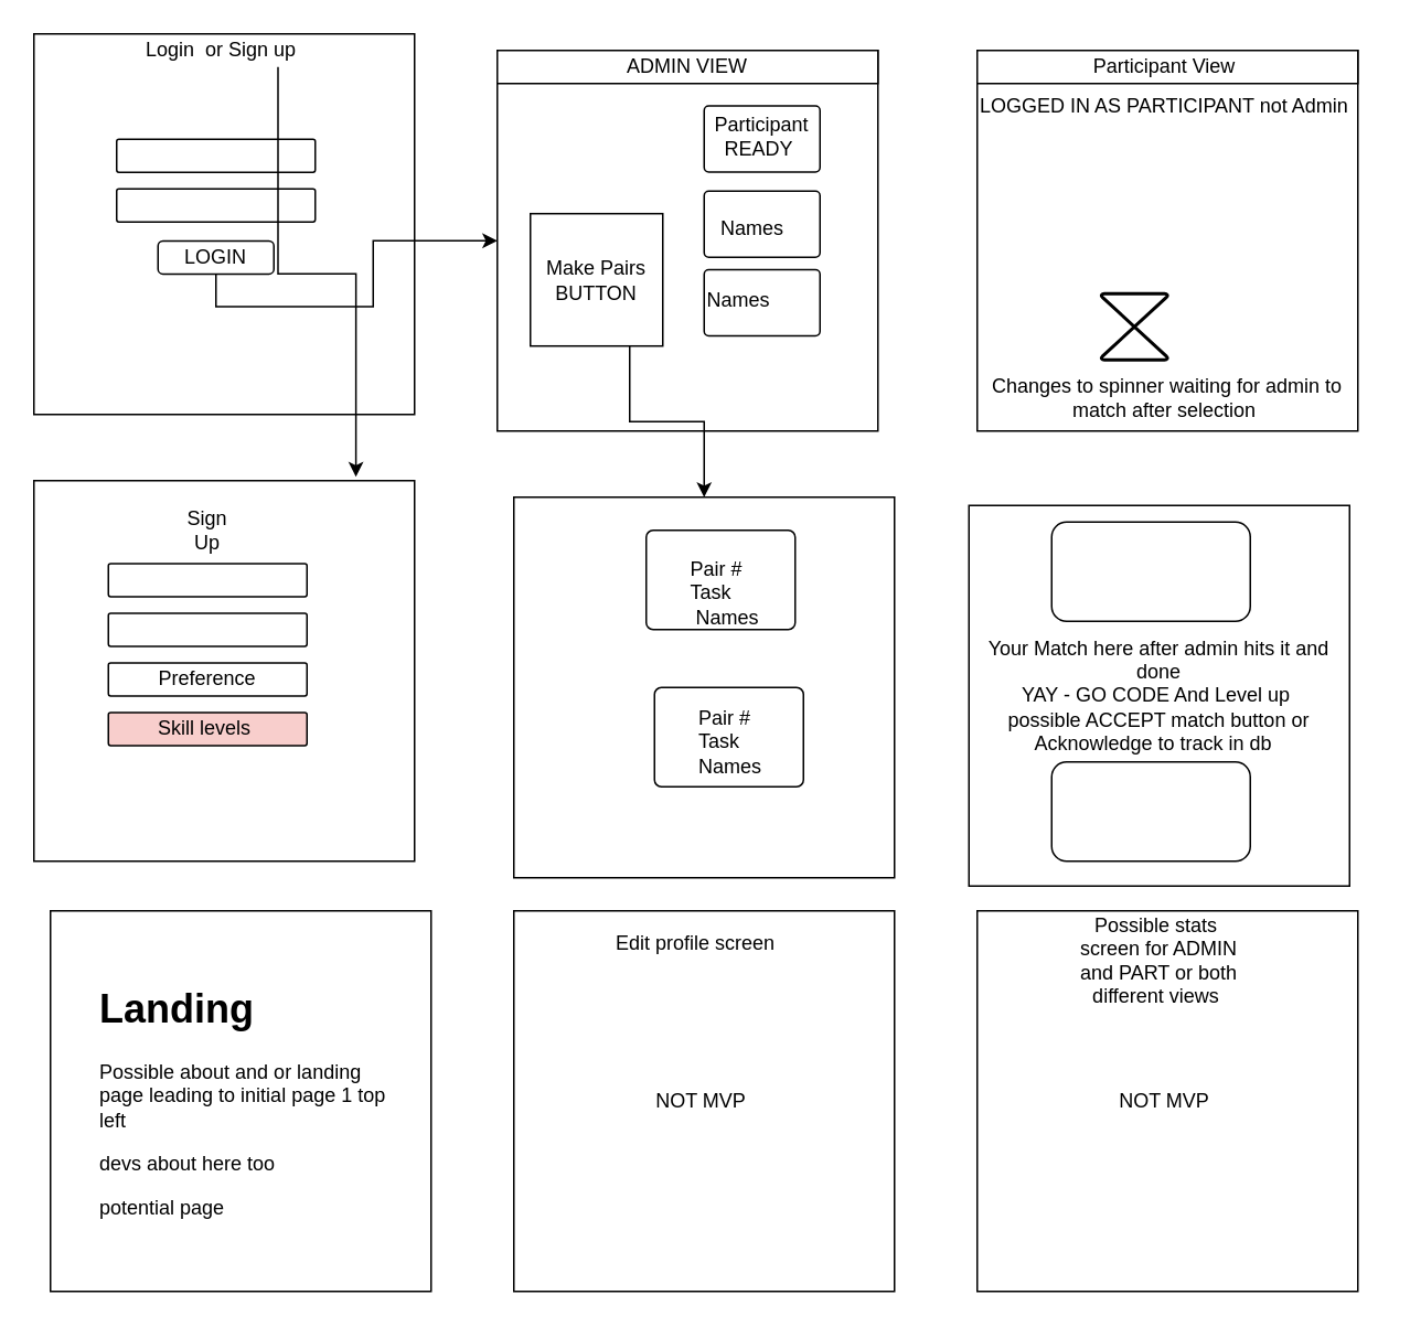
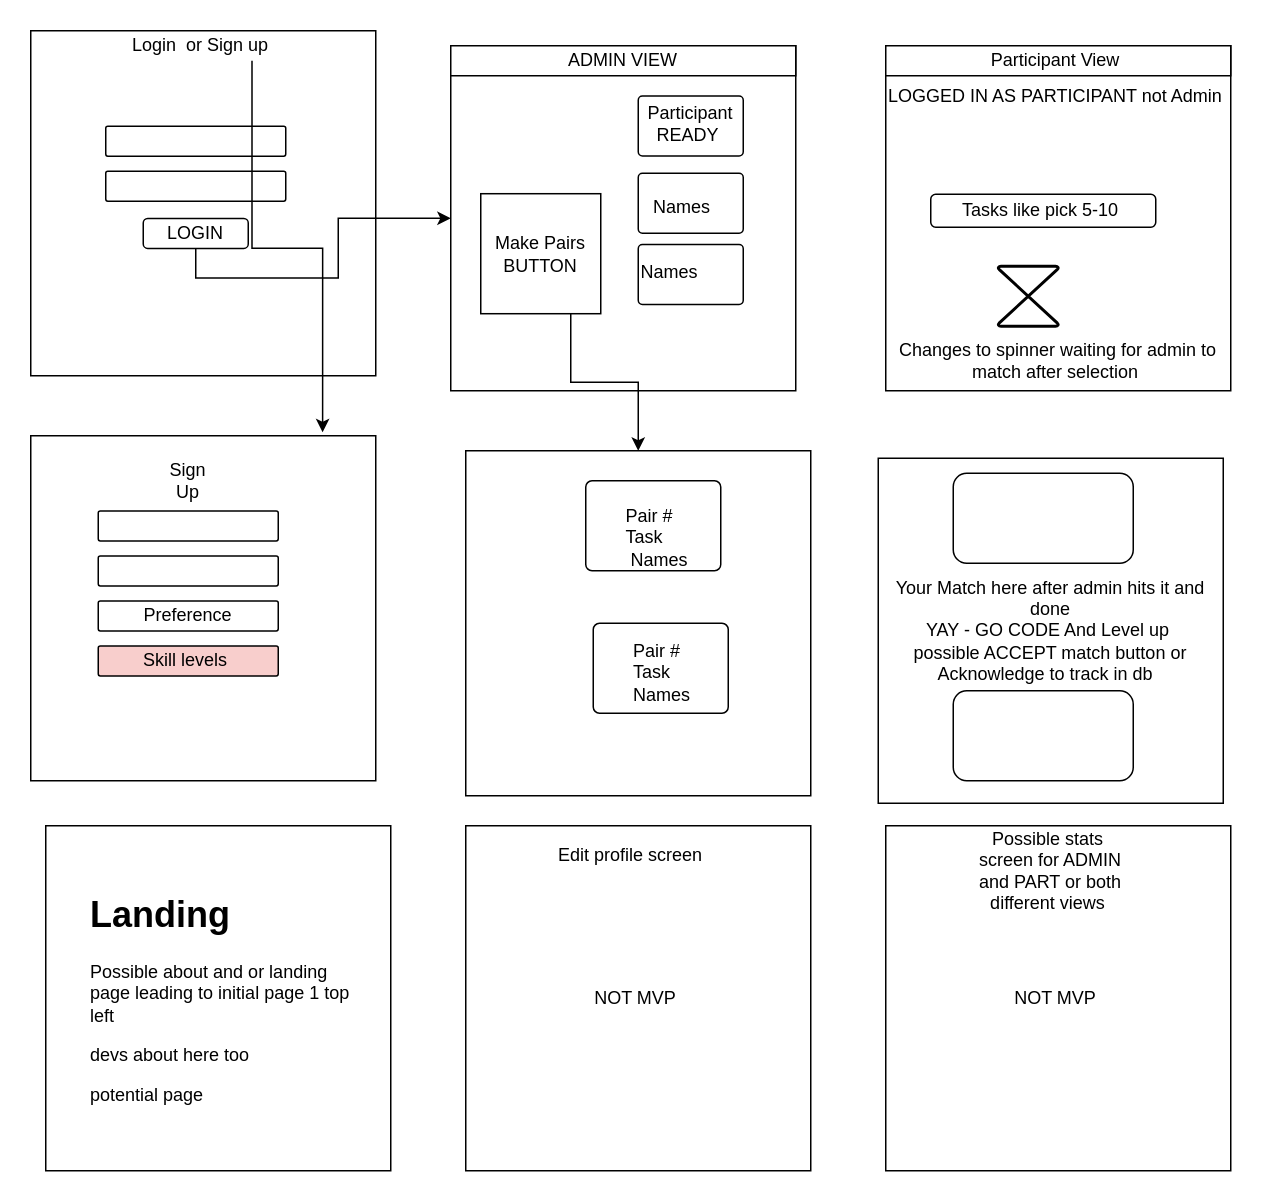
+ <mxCell id="36" value="Tasks like pick 5-10&amp;nbsp;" style="rounded=1;whiteSpace=wrap;html=1;" vertex="1" parent="1"><mxGeometry x="620" y="129" width="150" height="22" as="geometry" /></mxCell>
